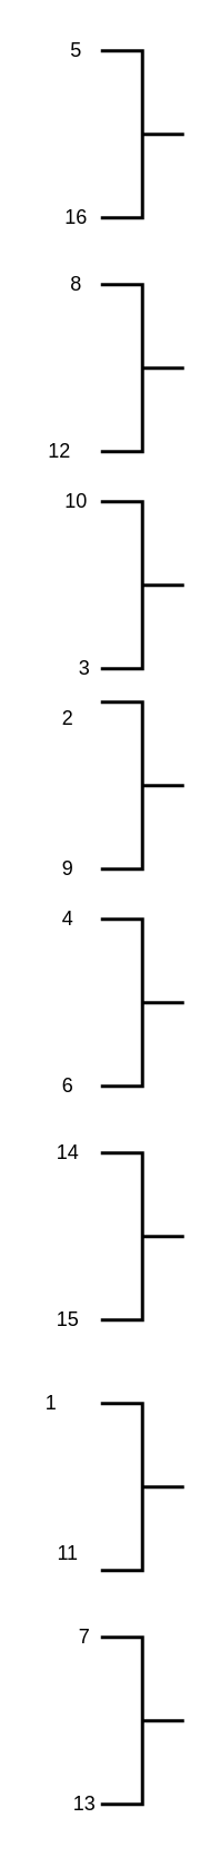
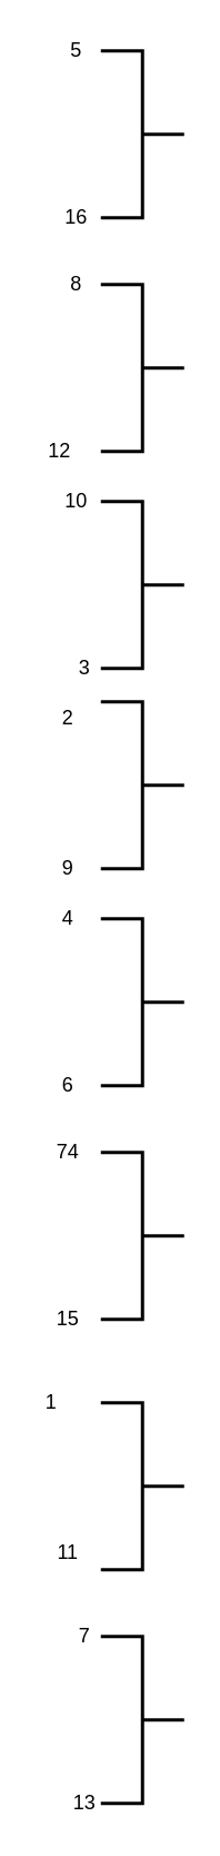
- <mxCell id="20" value="14" style="text;html=1;align=center;verticalAlign=middle;resizable=0;points=[];autosize=1;strokeColor=none;" vertex="1" parent="1"><mxGeometry x="25" y="680" width="30" height="20" as="geometry" /></mxCell>
+ <mxCell id="20" value="74" style="text;html=1;align=center;verticalAlign=middle;resizable=0;points=[];autosize=1;strokeColor=none;" vertex="1" parent="1"><mxGeometry x="25" y="680" width="30" height="20" as="geometry" /></mxCell>
